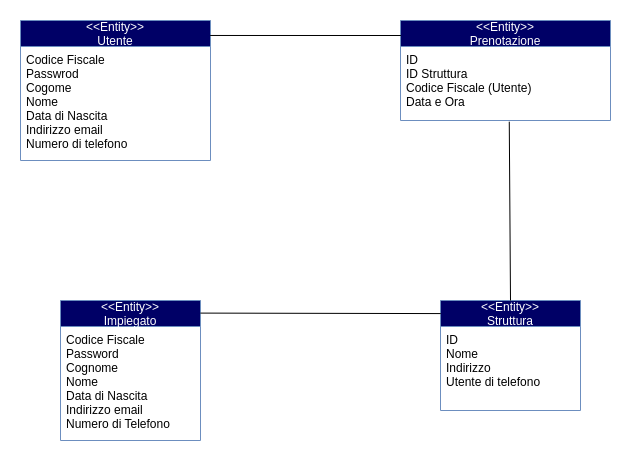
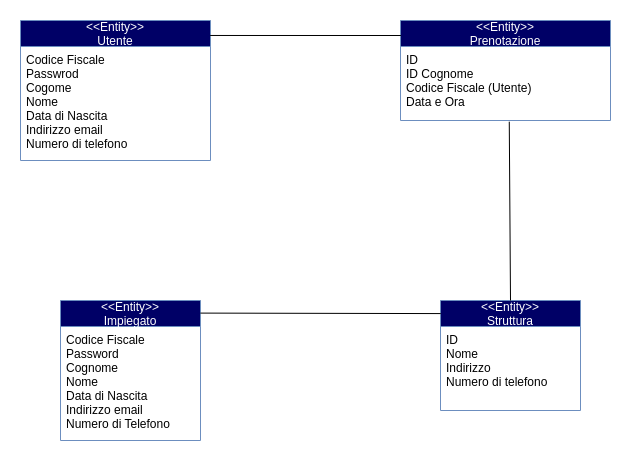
- <mxCell id="5" value="ID&#10;ID Struttura&#10;Codice Fiscale (Utente)&#10;Data e Ora" style="text;strokeColor=none;fillColor=none;align=left;verticalAlign=top;spacingLeft=4;spacingRight=4;overflow=hidden;rotatable=0;points=[[0,0.5],[1,0.5]];portConstraint=eastwest;" vertex="1" parent="4"><mxGeometry y="26" width="210" height="74" as="geometry" /></mxCell>
+ <mxCell id="5" value="ID&#10;ID Cognome&#10;Codice Fiscale (Utente)&#10;Data e Ora" style="text;strokeColor=none;fillColor=none;align=left;verticalAlign=top;spacingLeft=4;spacingRight=4;overflow=hidden;rotatable=0;points=[[0,0.5],[1,0.5]];portConstraint=eastwest;" vertex="1" parent="4"><mxGeometry y="26" width="210" height="74" as="geometry" /></mxCell>
- <mxCell id="9" value="ID&#10;Nome&#10;Indirizzo&#10;Utente di telefono" style="text;align=left;verticalAlign=top;spacingLeft=4;spacingRight=4;overflow=hidden;rotatable=0;points=[[0,0.5],[1,0.5]];portConstraint=eastwest;" vertex="1" parent="8"><mxGeometry y="26" width="140" height="84" as="geometry" /></mxCell>
+ <mxCell id="9" value="ID&#10;Nome&#10;Indirizzo&#10;Numero di telefono" style="text;align=left;verticalAlign=top;spacingLeft=4;spacingRight=4;overflow=hidden;rotatable=0;points=[[0,0.5],[1,0.5]];portConstraint=eastwest;" vertex="1" parent="8"><mxGeometry y="26" width="140" height="84" as="geometry" /></mxCell>
